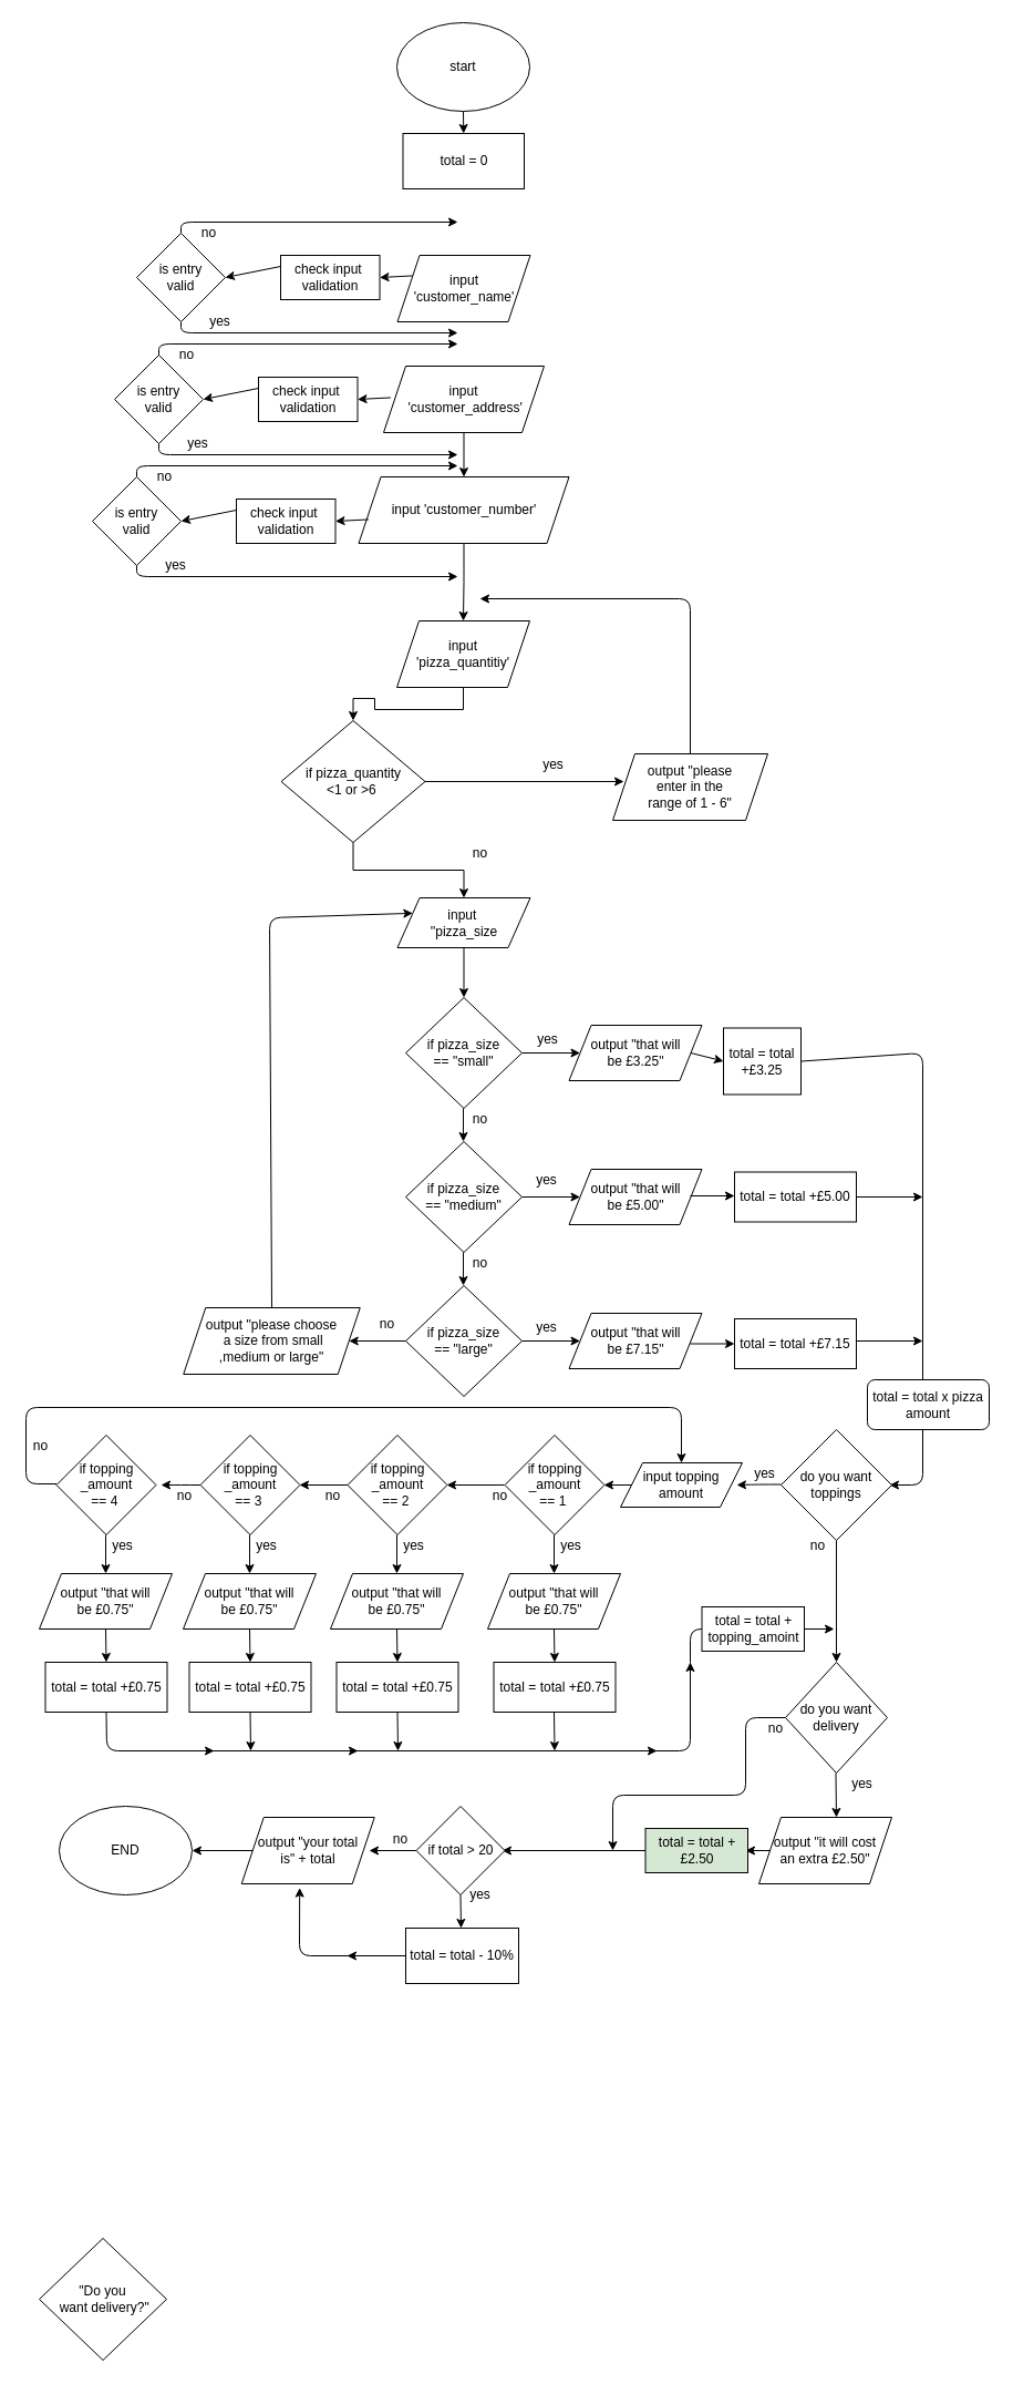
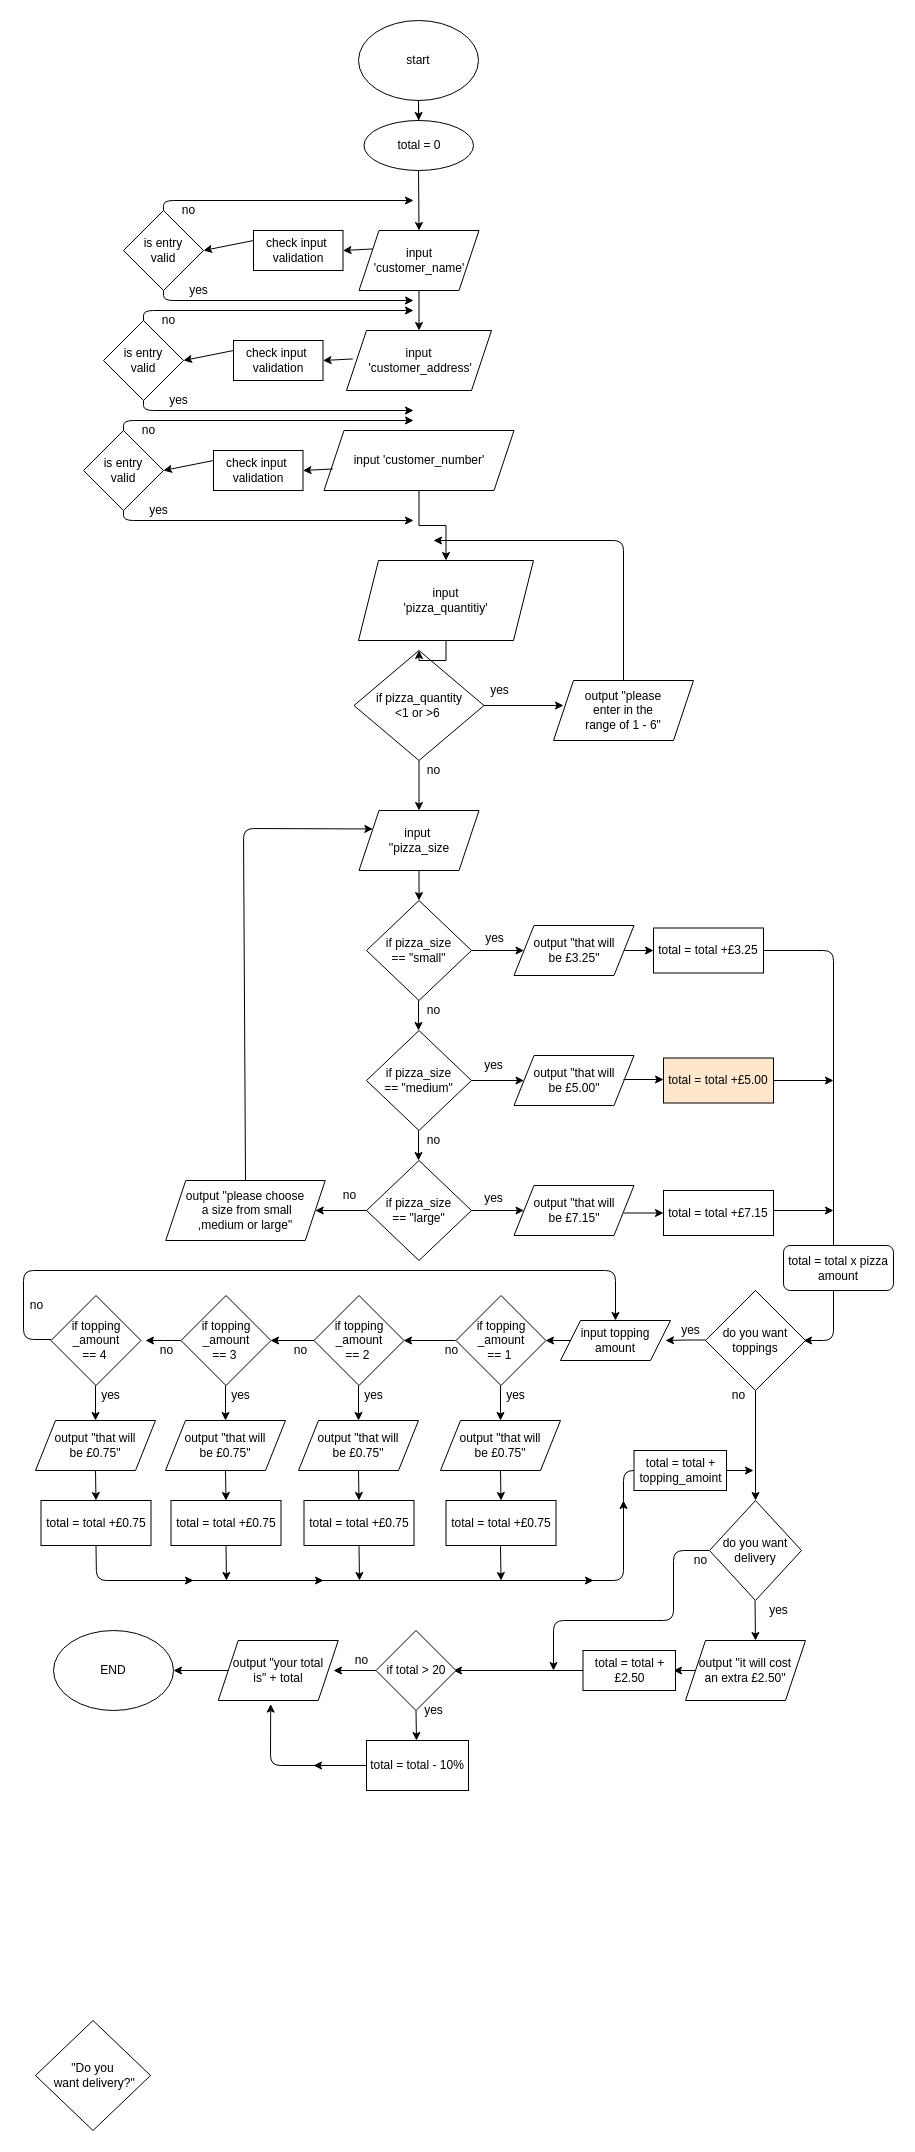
- <mxCell id="45" value="total = 0" style="rounded=0;whiteSpace=wrap;html=1;" vertex="1" parent="1"><mxGeometry x="363.5" y="120" width="109.5" height="50" as="geometry" /></mxCell>
+ <mxCell id="45" value="total = 0" style="ellipse;whiteSpace=wrap;html=1;" vertex="1" parent="1"><mxGeometry x="363.5" y="120" width="109.5" height="50" as="geometry" /></mxCell>
+ <mxCell id="2" value="" style="edgeStyle=orthogonalEdgeStyle;rounded=0;orthogonalLoop=1;jettySize=auto;html=1;exitX=0.5;exitY=1;exitDx=0;exitDy=0;" parent="1" source="3" target="5" edge="1"><mxGeometry relative="1" as="geometry"><mxPoint x="418" y="190" as="sourcePoint" /></mxGeometry></mxCell>
+ <mxCell id="4" value="" style="edgeStyle=orthogonalEdgeStyle;rounded=0;orthogonalLoop=1;jettySize=auto;html=1;" parent="1" source="5" target="7" edge="1"><mxGeometry relative="1" as="geometry" /></mxCell>
- <mxCell id="6" value="" style="edgeStyle=orthogonalEdgeStyle;rounded=0;orthogonalLoop=1;jettySize=auto;html=1;" parent="1" source="7" target="9" edge="1"><mxGeometry relative="1" as="geometry" /></mxCell>
- <mxCell id="11" value="input &lt;br&gt;'pizza_quantitiy'" style="shape=parallelogram;perimeter=parallelogramPerimeter;whiteSpace=wrap;html=1;fixedSize=1;" parent="1" vertex="1"><mxGeometry x="358" y="560" width="120" height="60" as="geometry" /></mxCell>
+ <mxCell id="11" value="input &lt;br&gt;'pizza_quantitiy'" style="shape=parallelogram;perimeter=parallelogramPerimeter;whiteSpace=wrap;html=1;fixedSize=1;" parent="1" vertex="1"><mxGeometry x="358" y="560" width="175" height="80" as="geometry" /></mxCell>
- <mxCell id="38" value="if pizza_quantity&lt;br&gt;&amp;lt;1 or &amp;gt;6&amp;nbsp;" style="rhombus;whiteSpace=wrap;html=1;" vertex="1" parent="1"><mxGeometry x="253.5" y="650" width="130" height="110" as="geometry" /></mxCell>
+ <mxCell id="38" value="if pizza_quantity&lt;br&gt;&amp;lt;1 or &amp;gt;6&amp;nbsp;" style="rhombus;whiteSpace=wrap;html=1;" vertex="1" parent="1"><mxGeometry x="353.5" y="650" width="130" height="110" as="geometry" /></mxCell>
- <mxCell id="12" value="input&amp;nbsp;&lt;br&gt;''pizza_size" style="shape=parallelogram;perimeter=parallelogramPerimeter;whiteSpace=wrap;html=1;fixedSize=1;" parent="1" vertex="1"><mxGeometry x="358.5" y="810" width="120" height="45" as="geometry" /></mxCell>
+ <mxCell id="12" value="input&amp;nbsp;&lt;br&gt;''pizza_size" style="shape=parallelogram;perimeter=parallelogramPerimeter;whiteSpace=wrap;html=1;fixedSize=1;" parent="1" vertex="1"><mxGeometry x="358.5" y="810" width="120" height="60" as="geometry" /></mxCell>
- <mxCell id="68" value="total = total +£3.25" style="rounded=0;whiteSpace=wrap;html=1;" vertex="1" parent="1"><mxGeometry x="653" y="927.5" width="70" height="60" as="geometry" /></mxCell>
+ <mxCell id="68" value="total = total +£3.25" style="rounded=0;whiteSpace=wrap;html=1;" vertex="1" parent="1"><mxGeometry x="653" y="927.5" width="110" height="45" as="geometry" /></mxCell>
- <mxCell id="69" value="total = total +£5.00" style="rounded=0;whiteSpace=wrap;html=1;" vertex="1" parent="1"><mxGeometry x="663" y="1057.5" width="110" height="45" as="geometry" /></mxCell>
+ <mxCell id="69" value="total = total +£5.00" style="rounded=0;whiteSpace=wrap;html=1;fillColor=#ffe6cc;" vertex="1" parent="1"><mxGeometry x="663" y="1057.5" width="110" height="45" as="geometry" /></mxCell>
- <mxCell id="127" value="total = total +£2.50" style="rounded=0;whiteSpace=wrap;html=1;fillColor=#d5e8d4;" vertex="1" parent="1"><mxGeometry x="582.5" y="1650" width="92.5" height="40" as="geometry" /></mxCell>
+ <mxCell id="127" value="total = total +£2.50" style="rounded=0;whiteSpace=wrap;html=1;" vertex="1" parent="1"><mxGeometry x="582.5" y="1650" width="92.5" height="40" as="geometry" /></mxCell>
